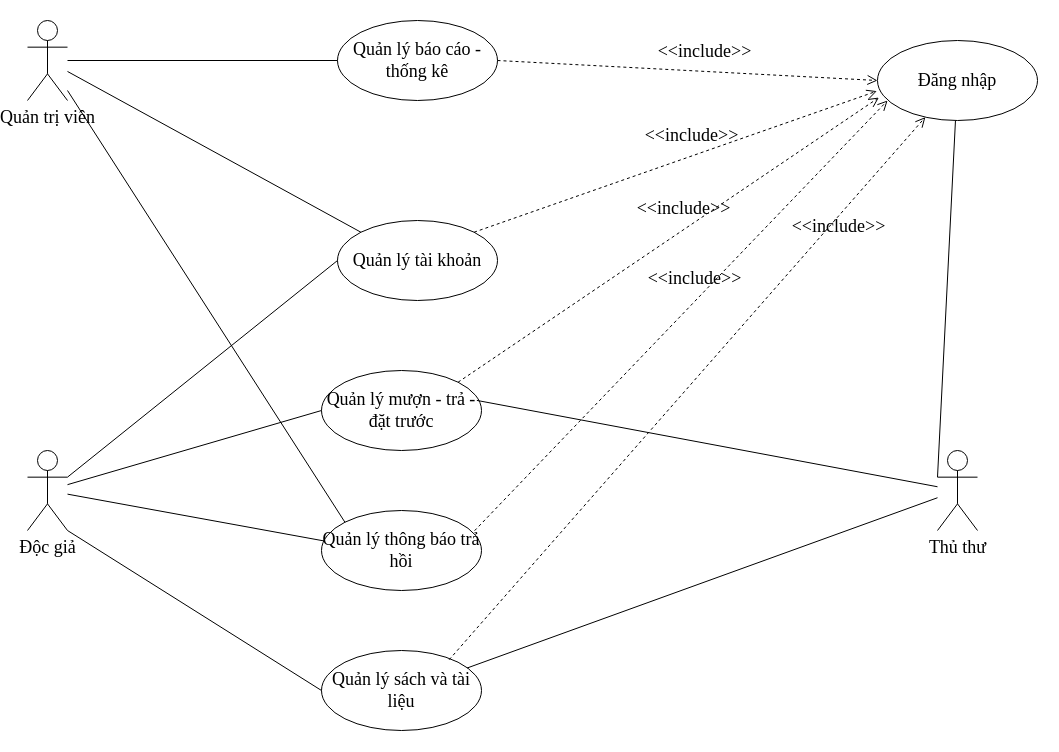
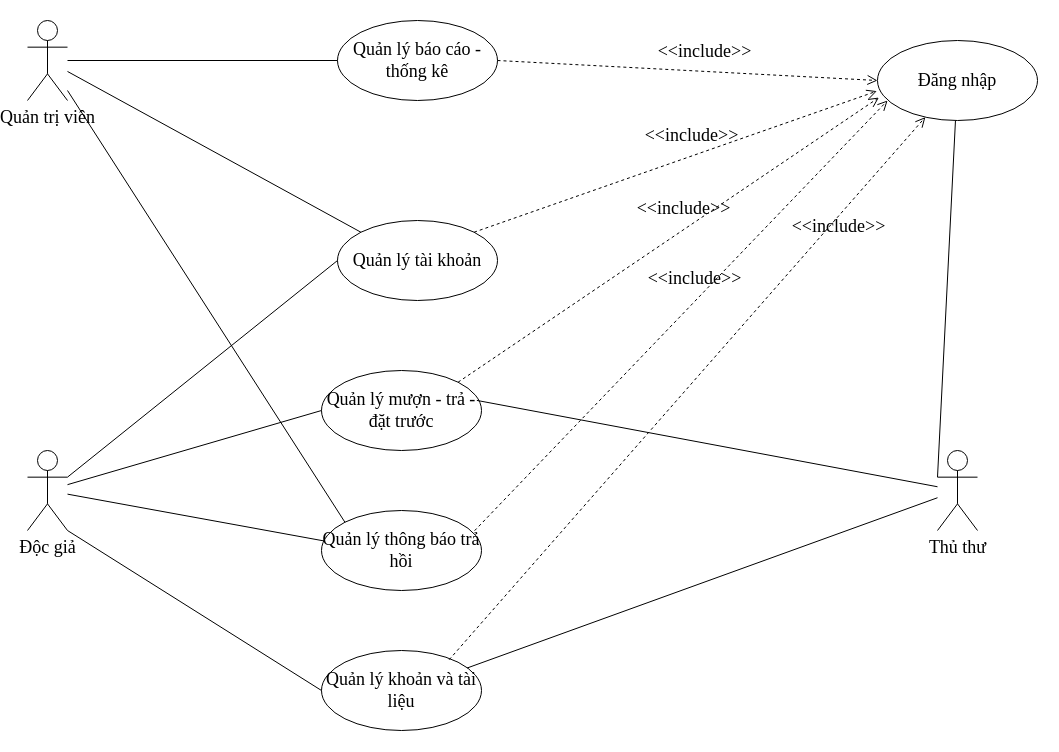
- <mxCell id="7" value="&lt;font style=&quot;font-size: 18px;&quot; face=&quot;Times New Roman&quot;&gt;Quản lý sách và tài liệu&lt;/font&gt;" style="ellipse;whiteSpace=wrap;html=1;" vertex="1" parent="1"><mxGeometry x="314" y="650" width="160" height="80" as="geometry" /></mxCell>
+ <mxCell id="7" value="&lt;font style=&quot;font-size: 18px;&quot; face=&quot;Times New Roman&quot;&gt;Quản lý khoản và tài liệu&lt;/font&gt;" style="ellipse;whiteSpace=wrap;html=1;" vertex="1" parent="1"><mxGeometry x="314" y="650" width="160" height="80" as="geometry" /></mxCell>
